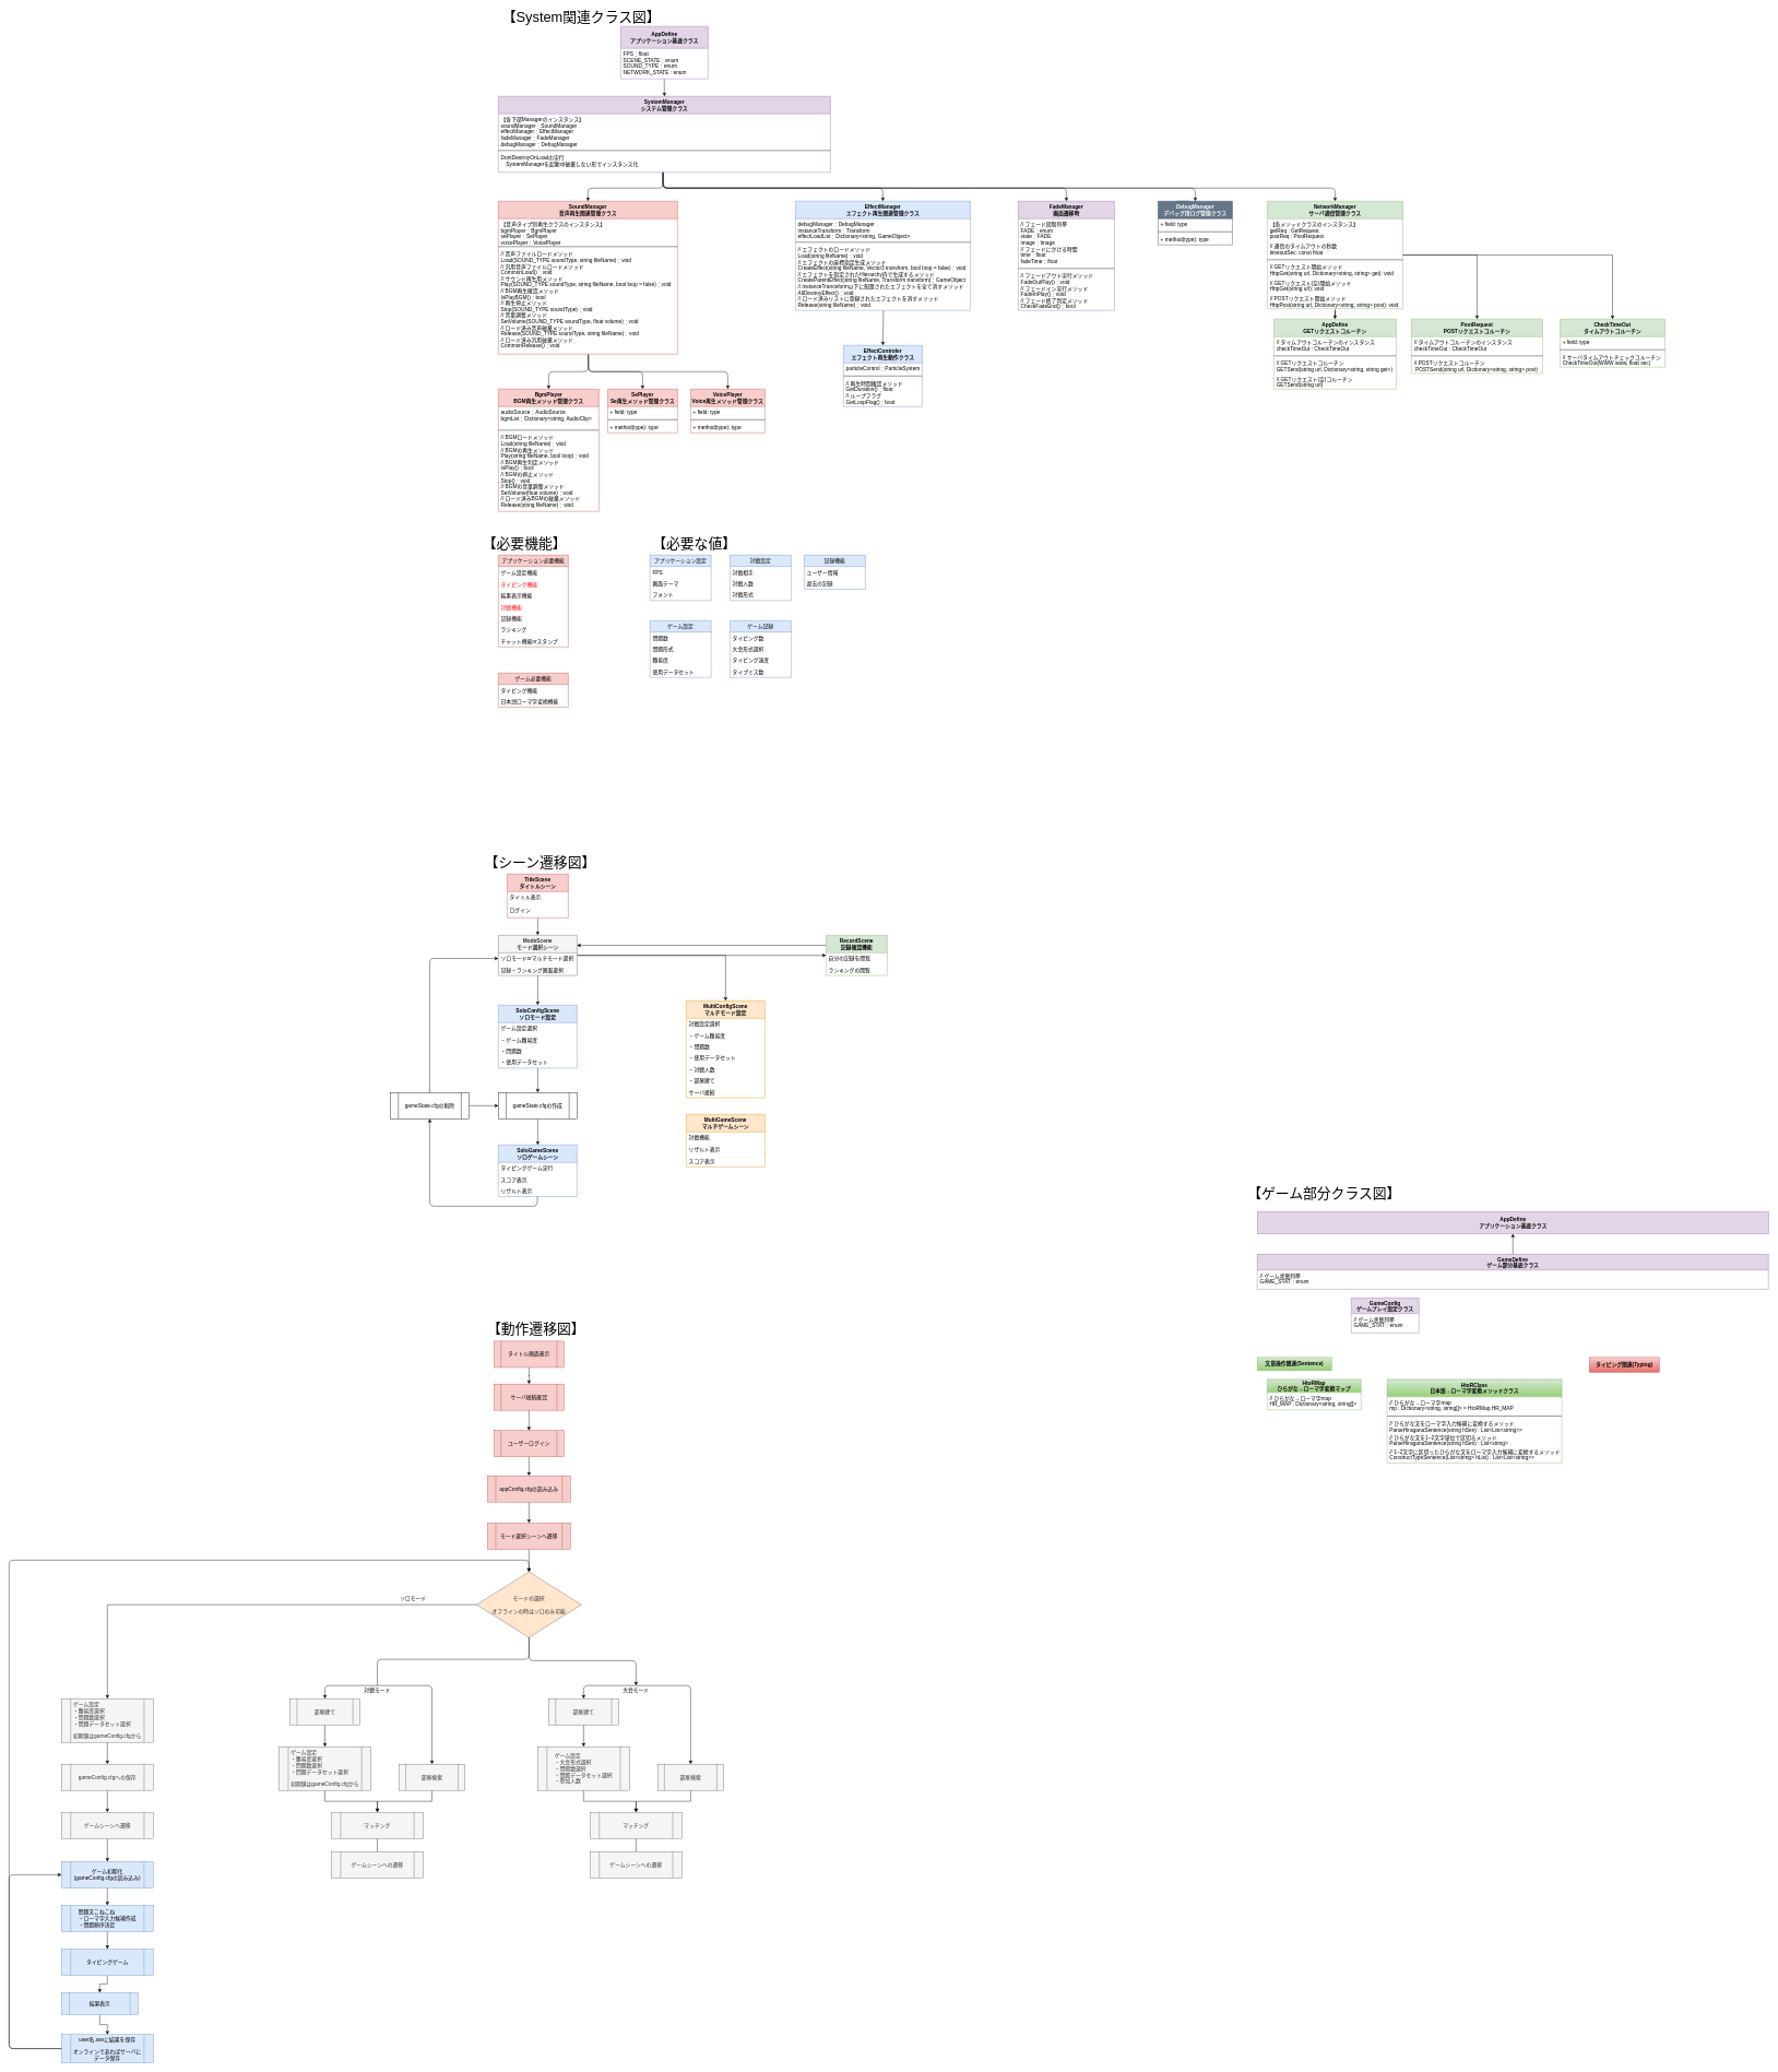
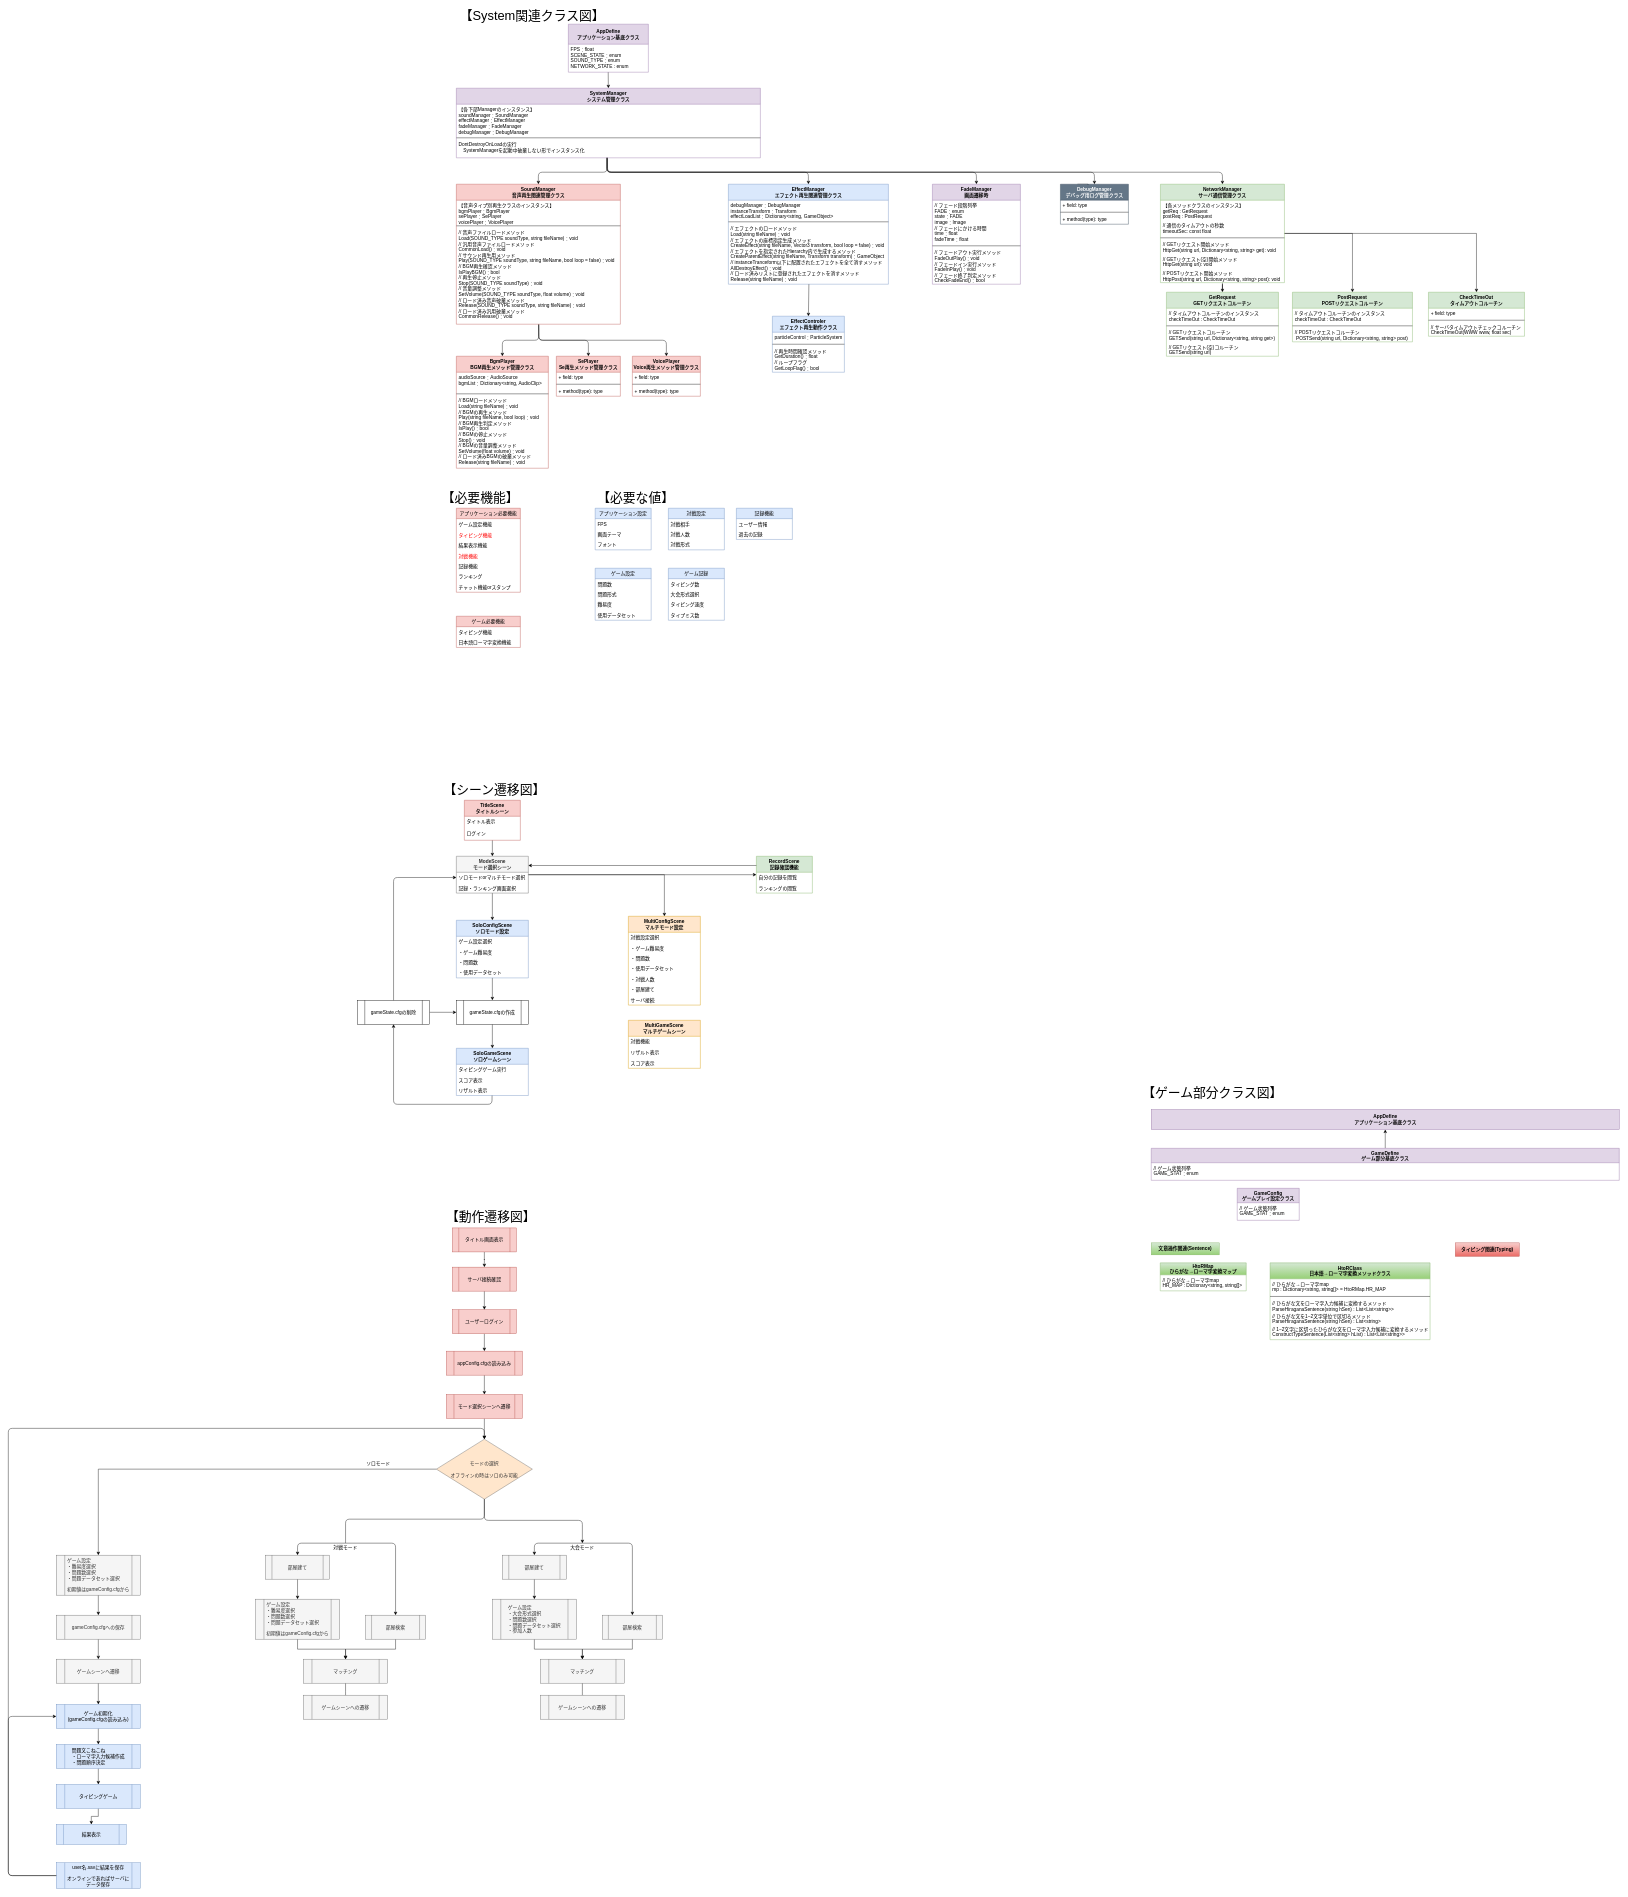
- <mxCell id="137" value="AppDefine&#10;GETリクエストコルーチン" style="swimlane;fontStyle=1;align=center;verticalAlign=top;childLayout=stackLayout;horizontal=1;startSize=40;horizontalStack=0;resizeParent=1;resizeParentMax=0;resizeLast=0;collapsible=1;marginBottom=0;fillColor=#d5e8d4;strokeColor=#82b366;" parent="1" vertex="1"><mxGeometry x="2915" y="730" width="280" height="160" as="geometry" /></mxCell>
+ <mxCell id="137" value="GetRequest&#10;GETリクエストコルーチン" style="swimlane;fontStyle=1;align=center;verticalAlign=top;childLayout=stackLayout;horizontal=1;startSize=40;horizontalStack=0;resizeParent=1;resizeParentMax=0;resizeLast=0;collapsible=1;marginBottom=0;fillColor=#d5e8d4;strokeColor=#82b366;" parent="1" vertex="1"><mxGeometry x="2915" y="730" width="280" height="160" as="geometry" /></mxCell>
- <mxCell id="221" style="edgeStyle=orthogonalEdgeStyle;rounded=0;orthogonalLoop=1;jettySize=auto;html=1;entryX=0.5;entryY=0;entryDx=0;entryDy=0;" edge="1" parent="1" source="222" target="223"><mxGeometry relative="1" as="geometry" /></mxCell>
